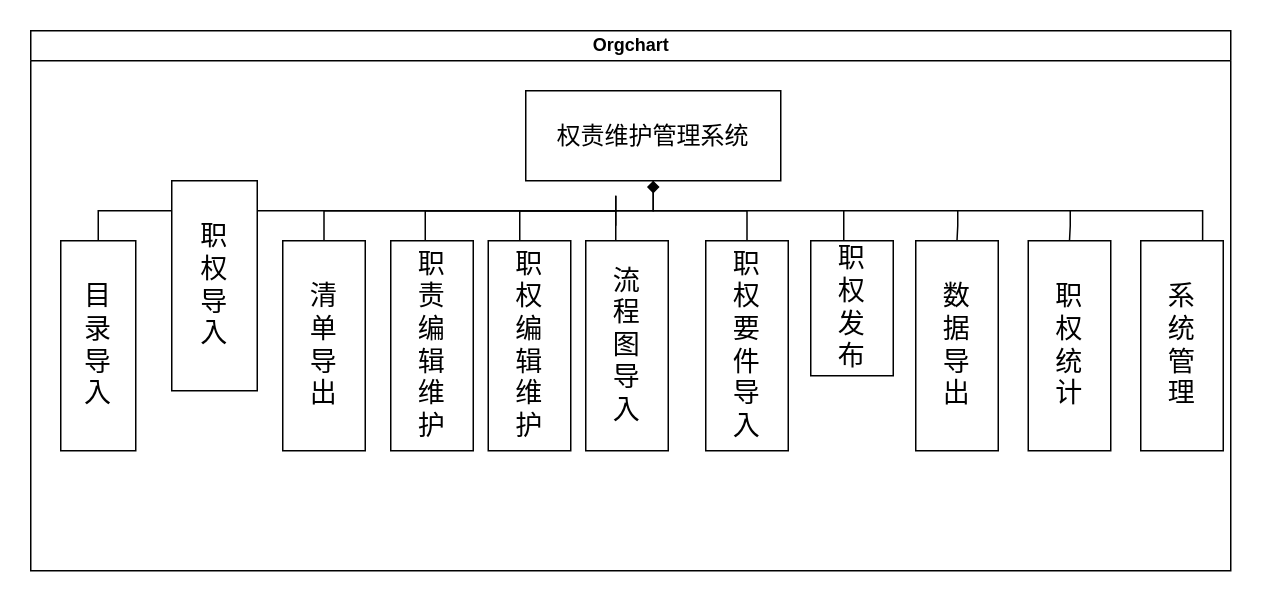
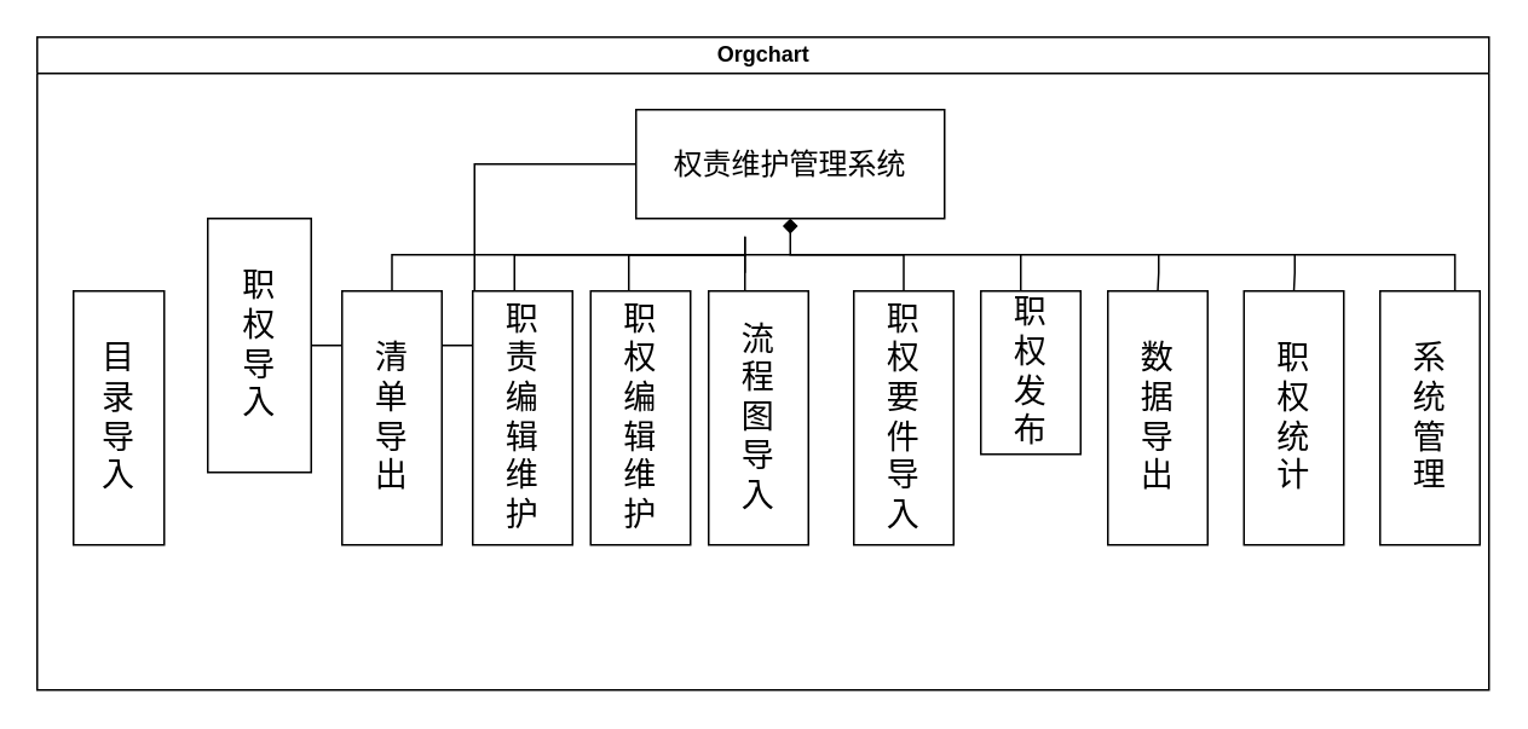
+ <mxCell id="4" value="" style="edgeStyle=elbowEdgeStyle;elbow=vertical;startArrow=none;endArrow=none;rounded=0;" edge="1" parent="2" source="5" target="7"><mxGeometry relative="1" as="geometry" /></mxCell>
- <mxCell id="3" value="" style="edgeStyle=elbowEdgeStyle;elbow=vertical;startArrow=none;endArrow=none;rounded=0;" edge="1" parent="2" source="5" target="6"><mxGeometry relative="1" as="geometry" /></mxCell>
